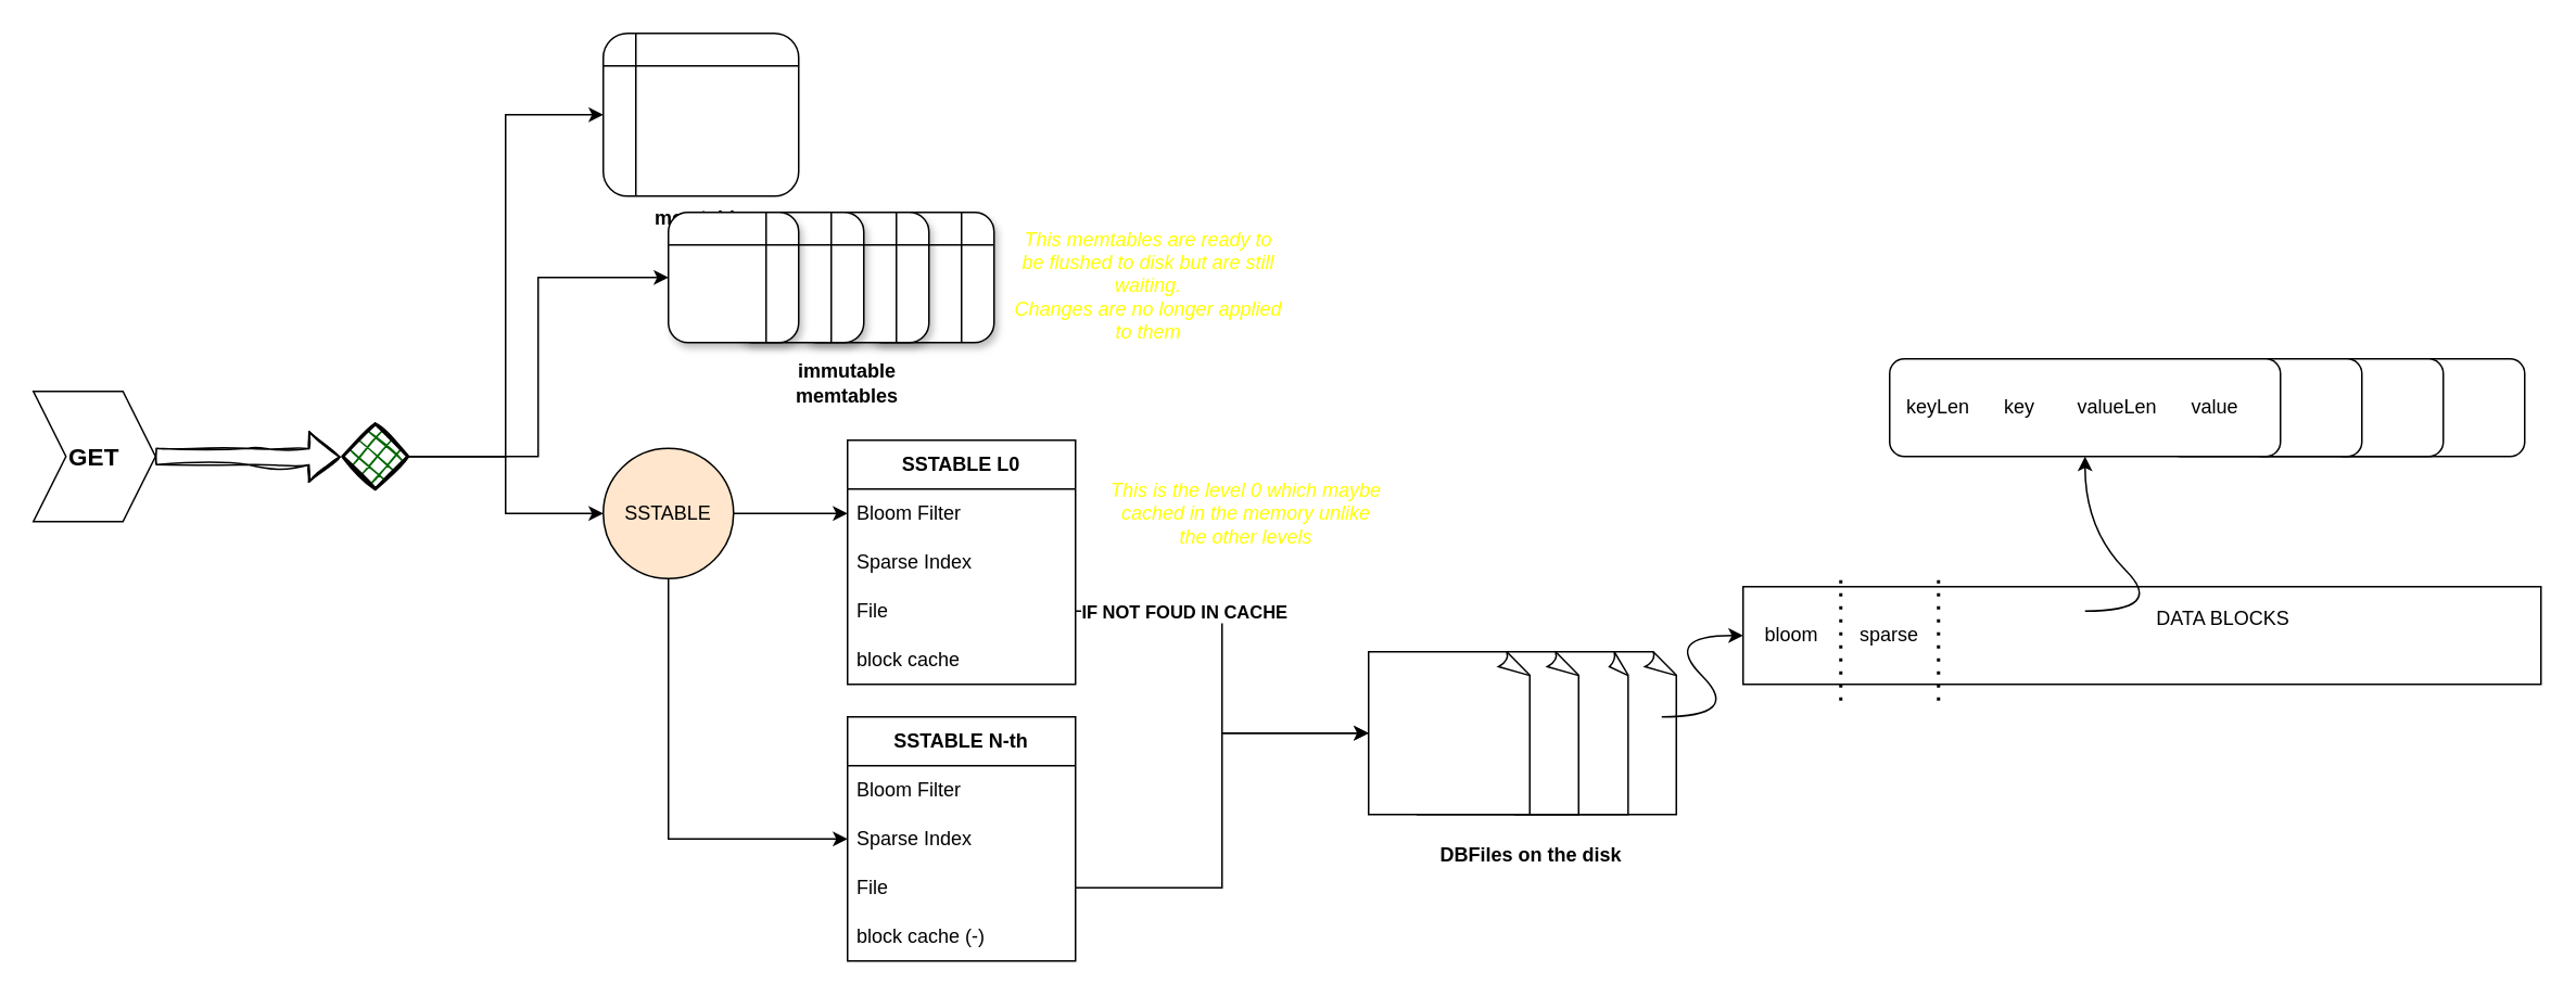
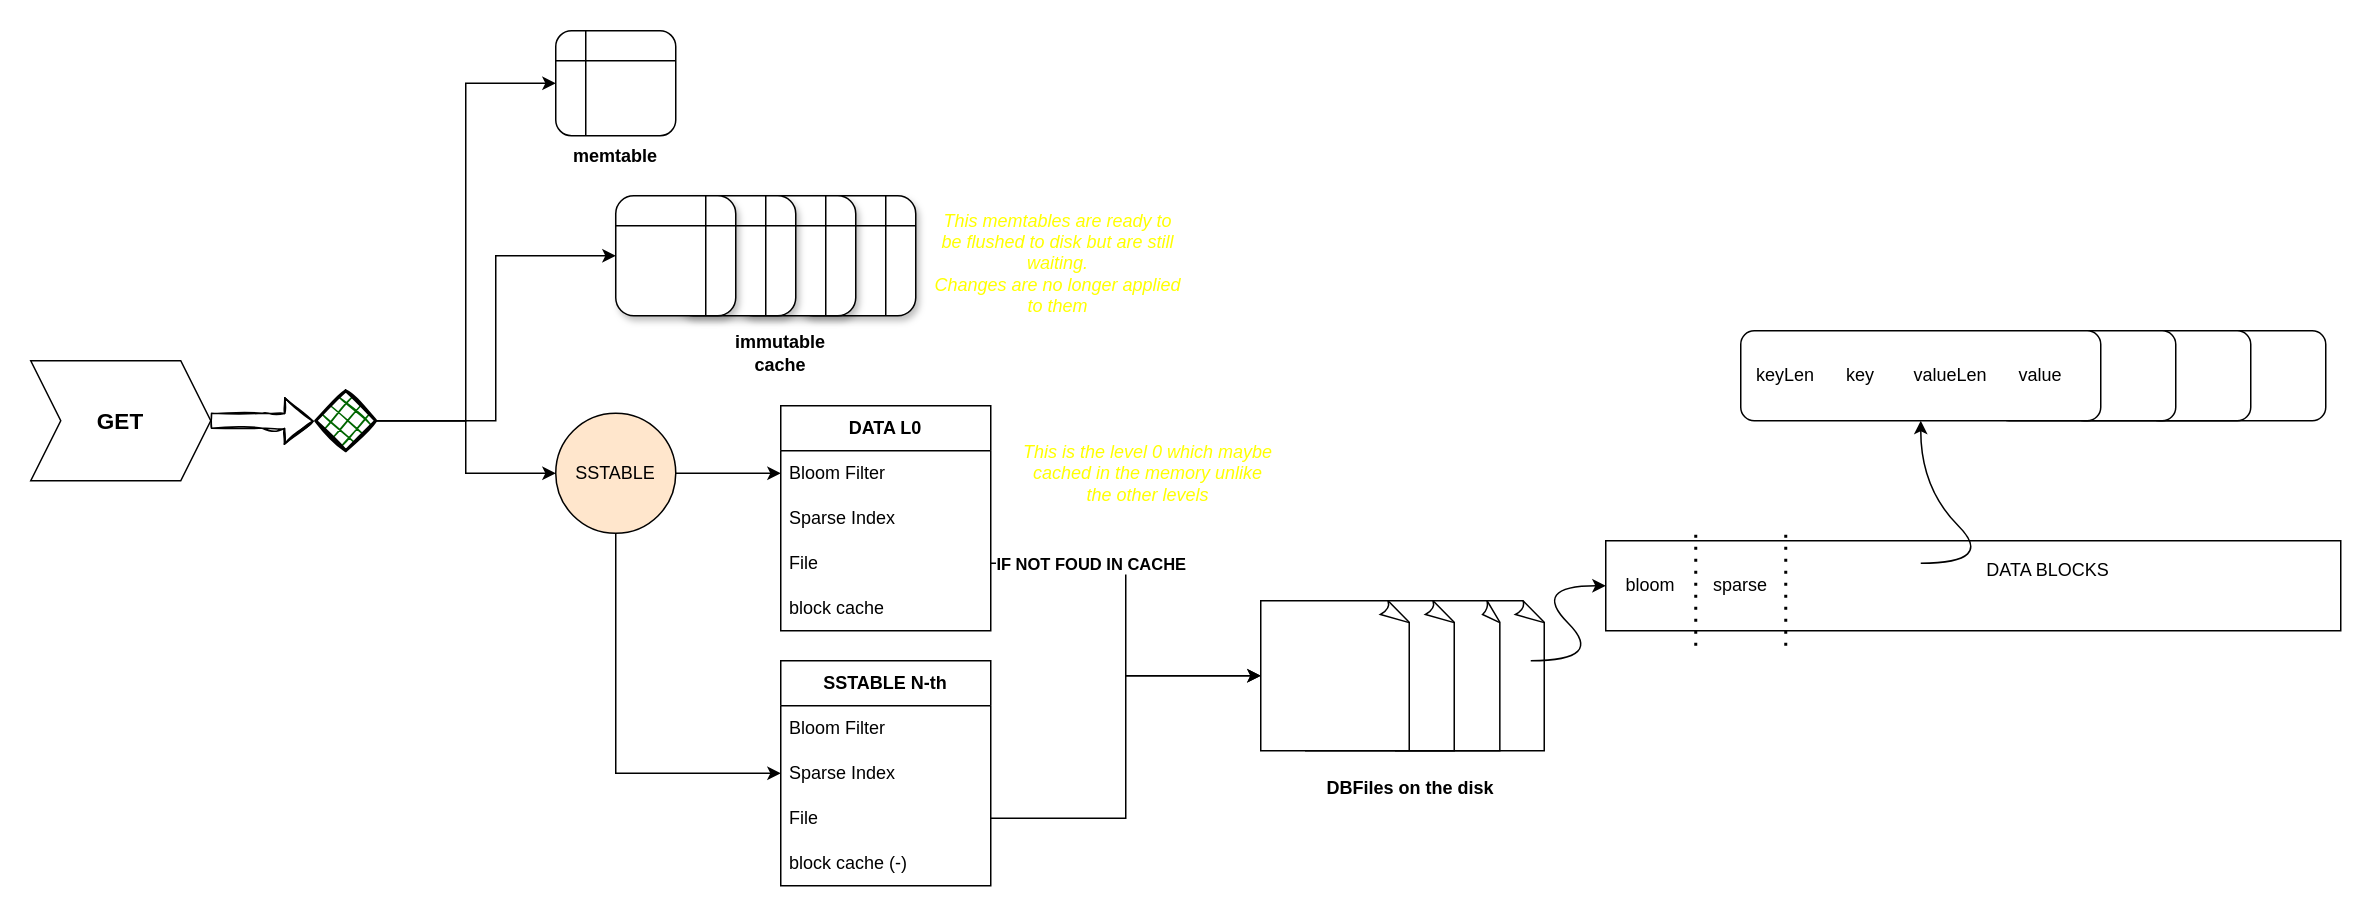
- <mxCell id="4" value="&lt;b&gt;memtable&lt;/b&gt;" style="shape=internalStorage;whiteSpace=wrap;html=1;backgroundOutline=1;labelPosition=center;verticalLabelPosition=bottom;align=center;verticalAlign=top;rounded=1;" parent="1" vertex="1"><mxGeometry x="370" y="20" width="120" height="100" as="geometry" /></mxCell>
+ <mxCell id="4" value="&lt;b&gt;memtable&lt;/b&gt;" style="shape=internalStorage;whiteSpace=wrap;html=1;backgroundOutline=1;labelPosition=center;verticalLabelPosition=bottom;align=center;verticalAlign=top;rounded=1;" parent="1" vertex="1"><mxGeometry x="370" y="20" width="80" height="70" as="geometry" /></mxCell>
- <mxCell id="13" value="immutable memtables" style="text;html=1;strokeColor=none;fillColor=none;align=center;verticalAlign=middle;whiteSpace=wrap;rounded=0;fontStyle=1" parent="1" vertex="1"><mxGeometry x="490" y="220" width="60" height="30" as="geometry" /></mxCell>
+ <mxCell id="13" value="immutable cache" style="text;html=1;strokeColor=none;fillColor=none;align=center;verticalAlign=middle;whiteSpace=wrap;rounded=0;fontStyle=1" parent="1" vertex="1"><mxGeometry x="490" y="220" width="60" height="30" as="geometry" /></mxCell>
- <mxCell id="2" value="&lt;b&gt;&lt;font style=&quot;font-size: 15px;&quot;&gt;GET&lt;/font&gt;&lt;/b&gt;" style="shape=step;perimeter=stepPerimeter;whiteSpace=wrap;html=1;fixedSize=1;" parent="1" vertex="1"><mxGeometry x="20" y="240" width="75" height="80" as="geometry" /></mxCell>
+ <mxCell id="2" value="&lt;b&gt;&lt;font style=&quot;font-size: 15px;&quot;&gt;GET&lt;/font&gt;&lt;/b&gt;" style="shape=step;perimeter=stepPerimeter;whiteSpace=wrap;html=1;fixedSize=1;" parent="1" vertex="1"><mxGeometry x="20" y="240" width="120" height="80" as="geometry" /></mxCell>
- <mxCell id="18" value="&lt;b&gt;SSTABLE L0&lt;br&gt;&lt;/b&gt;" style="swimlane;fontStyle=0;childLayout=stackLayout;horizontal=1;startSize=30;horizontalStack=0;resizeParent=1;resizeParentMax=0;resizeLast=0;collapsible=1;marginBottom=0;whiteSpace=wrap;html=1;" parent="1" vertex="1"><mxGeometry x="520" y="270" width="140" height="150" as="geometry" /></mxCell>
+ <mxCell id="18" value="&lt;b&gt;DATA L0&lt;br&gt;&lt;/b&gt;" style="swimlane;fontStyle=0;childLayout=stackLayout;horizontal=1;startSize=30;horizontalStack=0;resizeParent=1;resizeParentMax=0;resizeLast=0;collapsible=1;marginBottom=0;whiteSpace=wrap;html=1;" parent="1" vertex="1"><mxGeometry x="520" y="270" width="140" height="150" as="geometry" /></mxCell>
